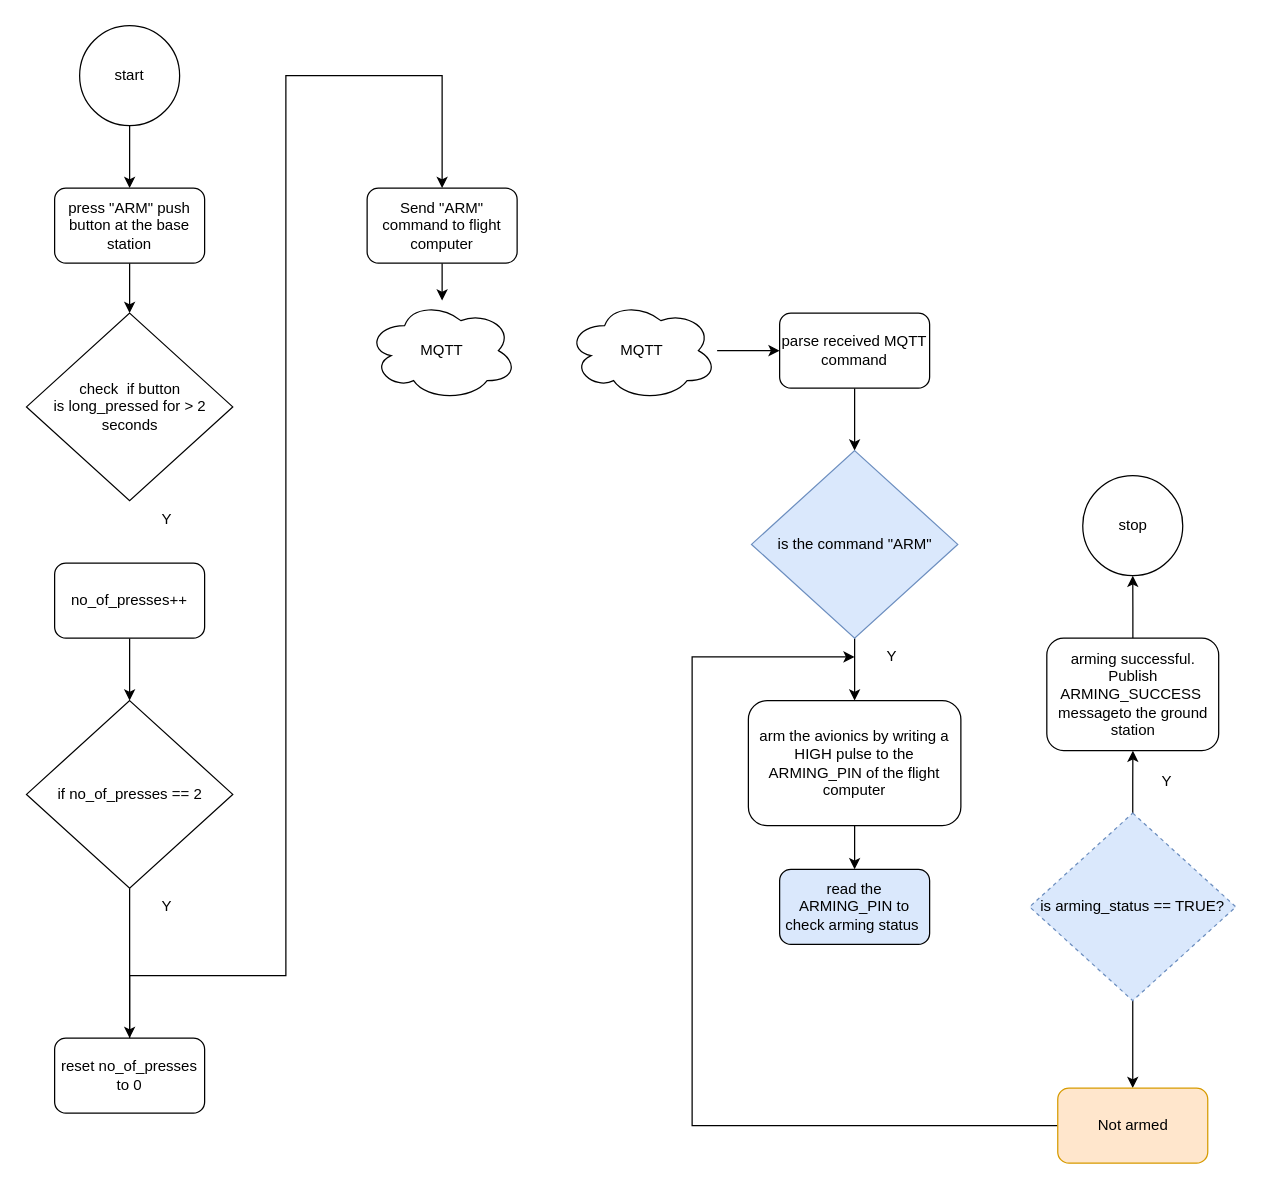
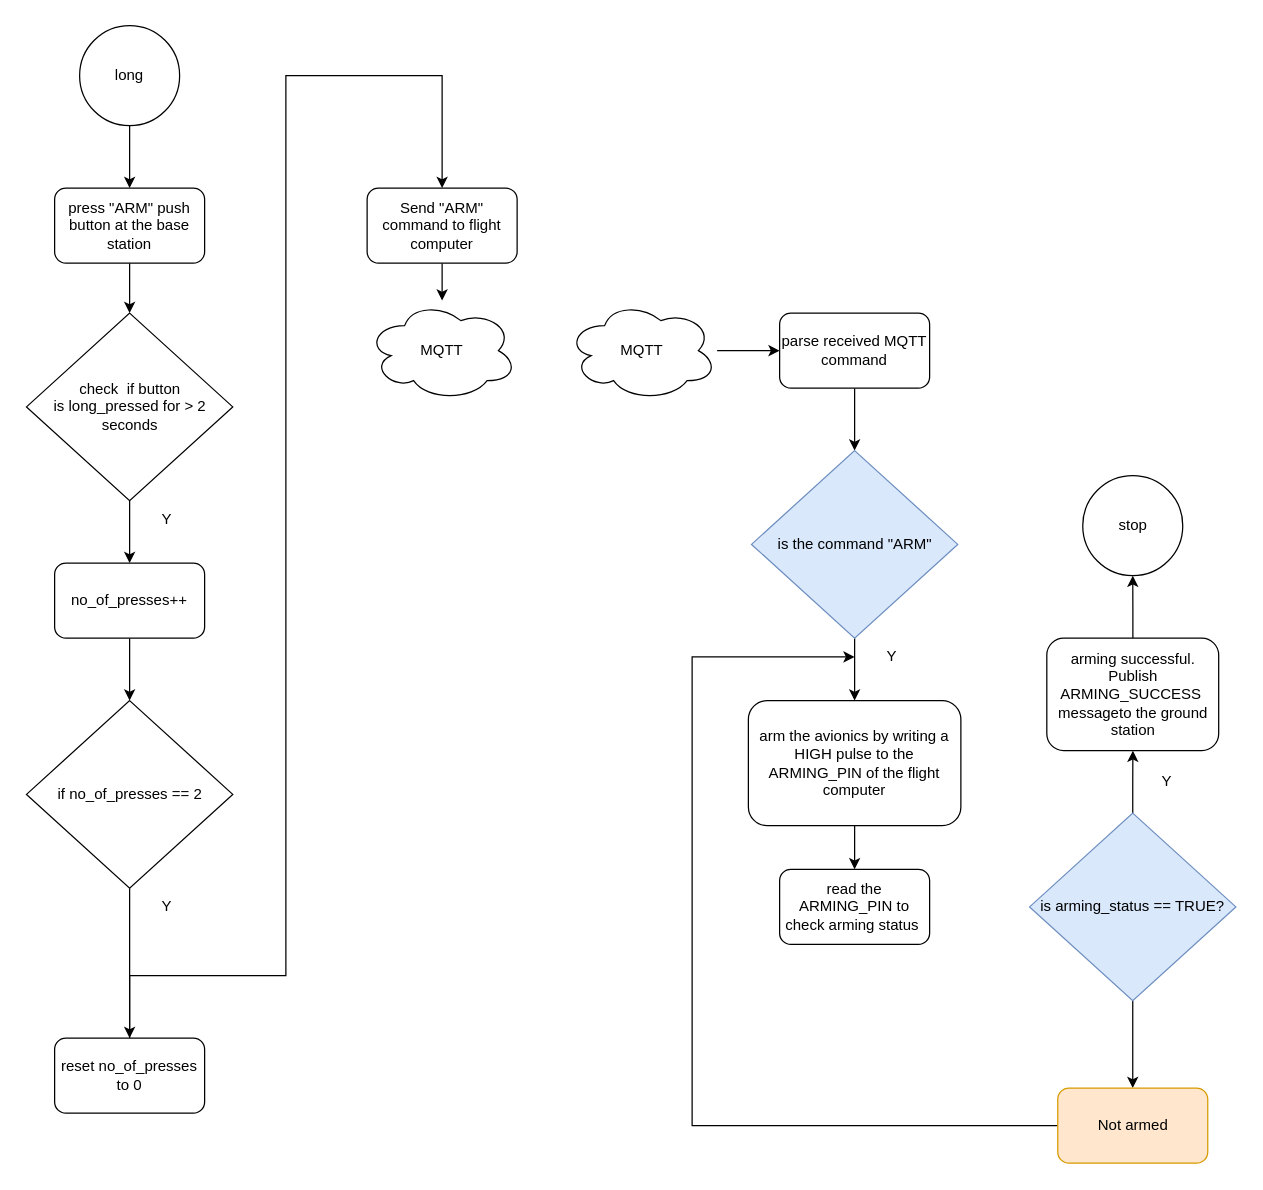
- <mxCell id="5" value="start" style="ellipse;whiteSpace=wrap;html=1;aspect=fixed;" vertex="1" parent="1"><mxGeometry x="63" y="20" width="80" height="80" as="geometry" /></mxCell>
+ <mxCell id="5" value="long" style="ellipse;whiteSpace=wrap;html=1;aspect=fixed;" vertex="1" parent="1"><mxGeometry x="63" y="20" width="80" height="80" as="geometry" /></mxCell>
+ <mxCell id="6" value="" style="edgeStyle=orthogonalEdgeStyle;rounded=0;orthogonalLoop=1;jettySize=auto;html=1;" edge="1" parent="1" source="7" target="10"><mxGeometry relative="1" as="geometry" /></mxCell>
- <mxCell id="28" value="read the ARMING_PIN to check arming status&amp;nbsp;" style="rounded=1;whiteSpace=wrap;html=1;fillColor=#dae8fc;" vertex="1" parent="1"><mxGeometry x="623" y="695" width="120" height="60" as="geometry" /></mxCell>
+ <mxCell id="28" value="read the ARMING_PIN to check arming status&amp;nbsp;" style="rounded=1;whiteSpace=wrap;html=1;" vertex="1" parent="1"><mxGeometry x="623" y="695" width="120" height="60" as="geometry" /></mxCell>
- <mxCell id="31" value="is arming_status == TRUE?" style="rhombus;whiteSpace=wrap;html=1;fillColor=#dae8fc;strokeColor=#6c8ebf;dashed=1;" vertex="1" parent="1"><mxGeometry x="823" y="650" width="165" height="150" as="geometry" /></mxCell>
+ <mxCell id="31" value="is arming_status == TRUE?" style="rhombus;whiteSpace=wrap;html=1;fillColor=#dae8fc;strokeColor=#6c8ebf;" vertex="1" parent="1"><mxGeometry x="823" y="650" width="165" height="150" as="geometry" /></mxCell>
